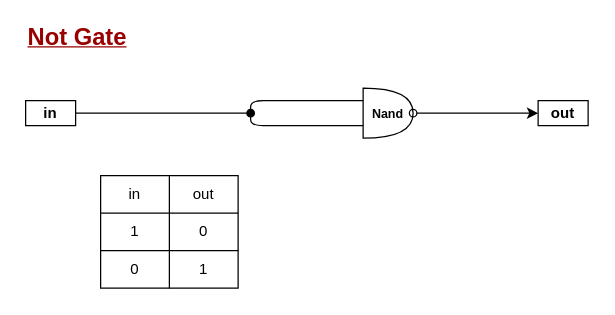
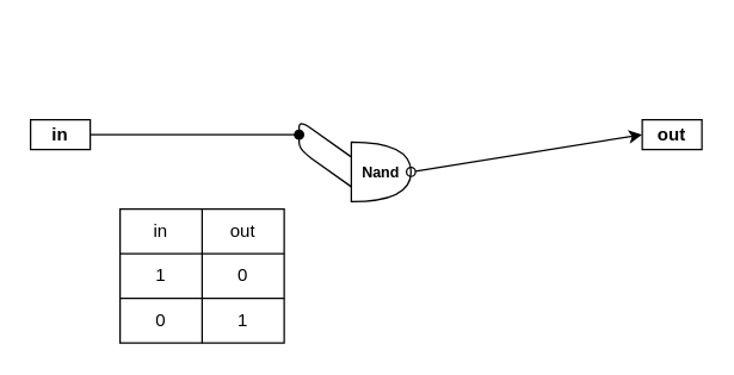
- <mxCell id="7" value="&lt;b&gt;&lt;font style=&quot;font-size: 19px&quot; color=&quot;#990000&quot;&gt;&lt;u&gt;Not Gate&lt;/u&gt;&lt;/font&gt;&lt;/b&gt;" style="text;html=1;strokeColor=none;fillColor=none;align=left;verticalAlign=middle;whiteSpace=wrap;rounded=0;" vertex="1" parent="1"><mxGeometry x="20" y="20" width="210" height="20" as="geometry" /></mxCell>
- <mxCell id="3" value="&lt;font size=&quot;1&quot;&gt;&lt;b&gt;Nand&lt;/b&gt;&lt;/font&gt;" style="shape=or;whiteSpace=wrap;html=1;" vertex="1" parent="1"><mxGeometry x="290" y="70" width="40" height="40" as="geometry" /></mxCell>
+ <mxCell id="3" value="&lt;font size=&quot;1&quot;&gt;&lt;b&gt;Nand&lt;/b&gt;&lt;/font&gt;" style="shape=or;whiteSpace=wrap;html=1;" vertex="1" parent="1"><mxGeometry x="235" y="95" width="40" height="40" as="geometry" /></mxCell>
